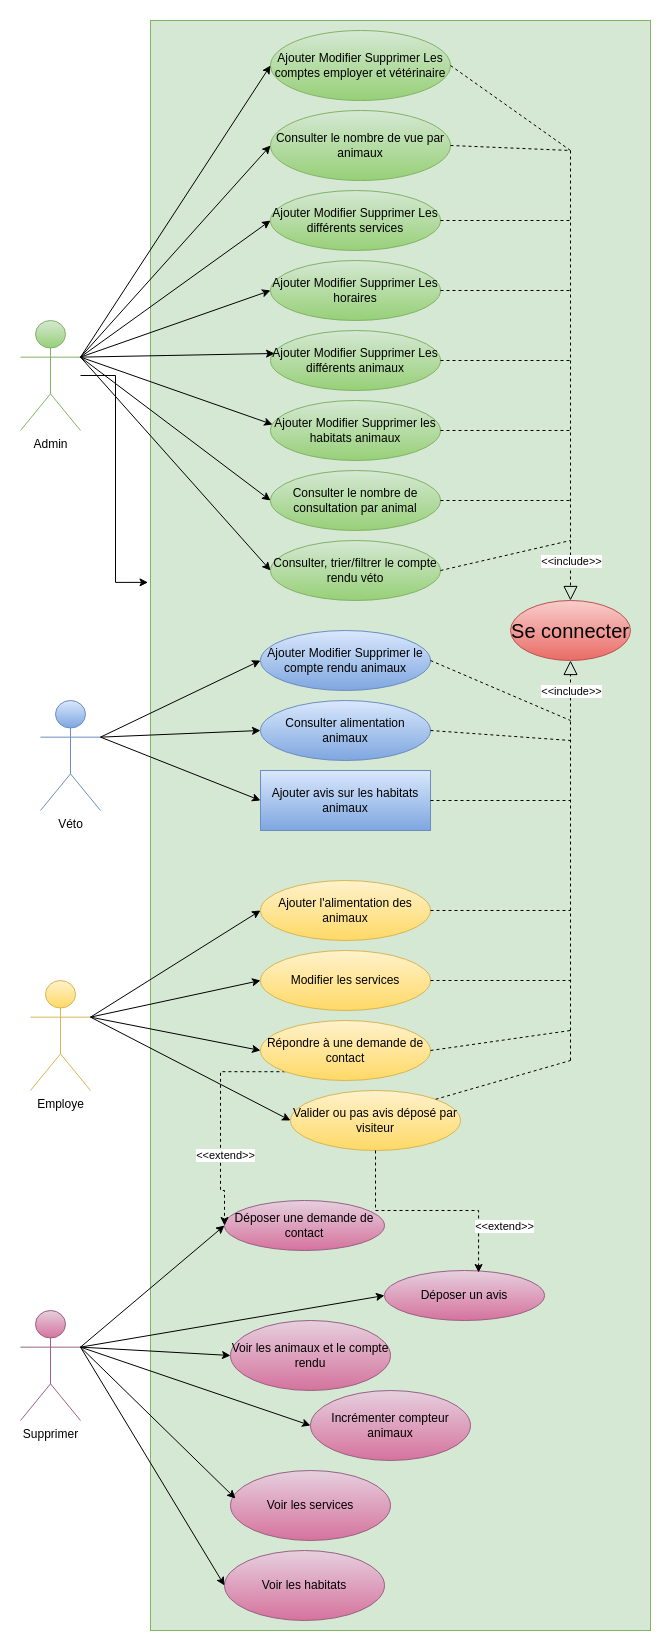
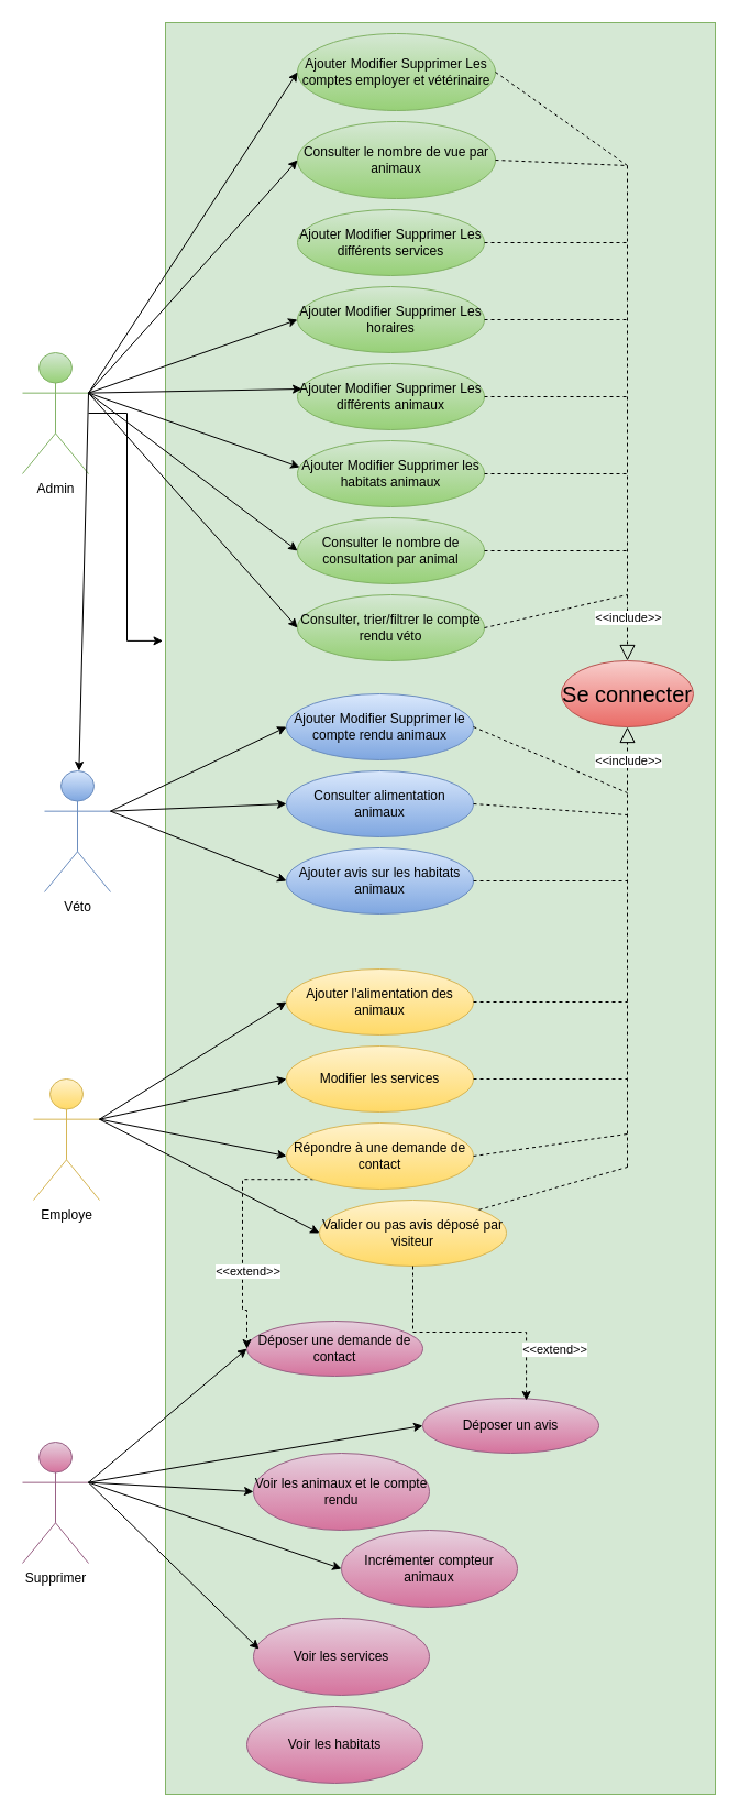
- <mxCell id="41" value="" style="endArrow=classic;html=1;rounded=0;exitX=1;exitY=0.333;exitDx=0;exitDy=0;exitPerimeter=0;entryX=0;entryY=0.5;entryDx=0;entryDy=0;" parent="1" source="3" target="8" edge="1"><mxGeometry width="50" height="50" relative="1" as="geometry"><mxPoint x="100" y="327" as="sourcePoint" /><mxPoint x="280" y="170" as="targetPoint" /></mxGeometry></mxCell>
+ <mxCell id="41" value="" style="endArrow=classic;html=1;rounded=0;exitX=1;exitY=0.333;exitDx=0;exitDy=0;exitPerimeter=0;" parent="1" source="3" target="4" edge="1"><mxGeometry width="50" height="50" relative="1" as="geometry"><mxPoint x="100" y="327" as="sourcePoint" /><mxPoint x="280" y="170" as="targetPoint" /></mxGeometry></mxCell>
- <mxCell id="15" value="Ajouter avis sur les habitats animaux" style="whiteSpace=wrap;html=1;fillColor=#dae8fc;gradientColor=#7ea6e0;strokeColor=#6c8ebf;rounded=0;" parent="1" vertex="1"><mxGeometry x="260" y="770" width="170" height="60" as="geometry" /></mxCell>
+ <mxCell id="15" value="Ajouter avis sur les habitats animaux" style="ellipse;whiteSpace=wrap;html=1;fillColor=#dae8fc;gradientColor=#7ea6e0;strokeColor=#6c8ebf;" parent="1" vertex="1"><mxGeometry x="260" y="770" width="170" height="60" as="geometry" /></mxCell>
- <mxCell id="68" value="" style="endArrow=classic;html=1;rounded=0;exitX=1;exitY=0.333;exitDx=0;exitDy=0;exitPerimeter=0;entryX=0;entryY=0.5;entryDx=0;entryDy=0;" edge="1" parent="1" source="6" target="66"><mxGeometry width="50" height="50" relative="1" as="geometry"><mxPoint x="100" y="1347" as="sourcePoint" /><mxPoint x="239" y="1428" as="targetPoint" /></mxGeometry></mxCell>
